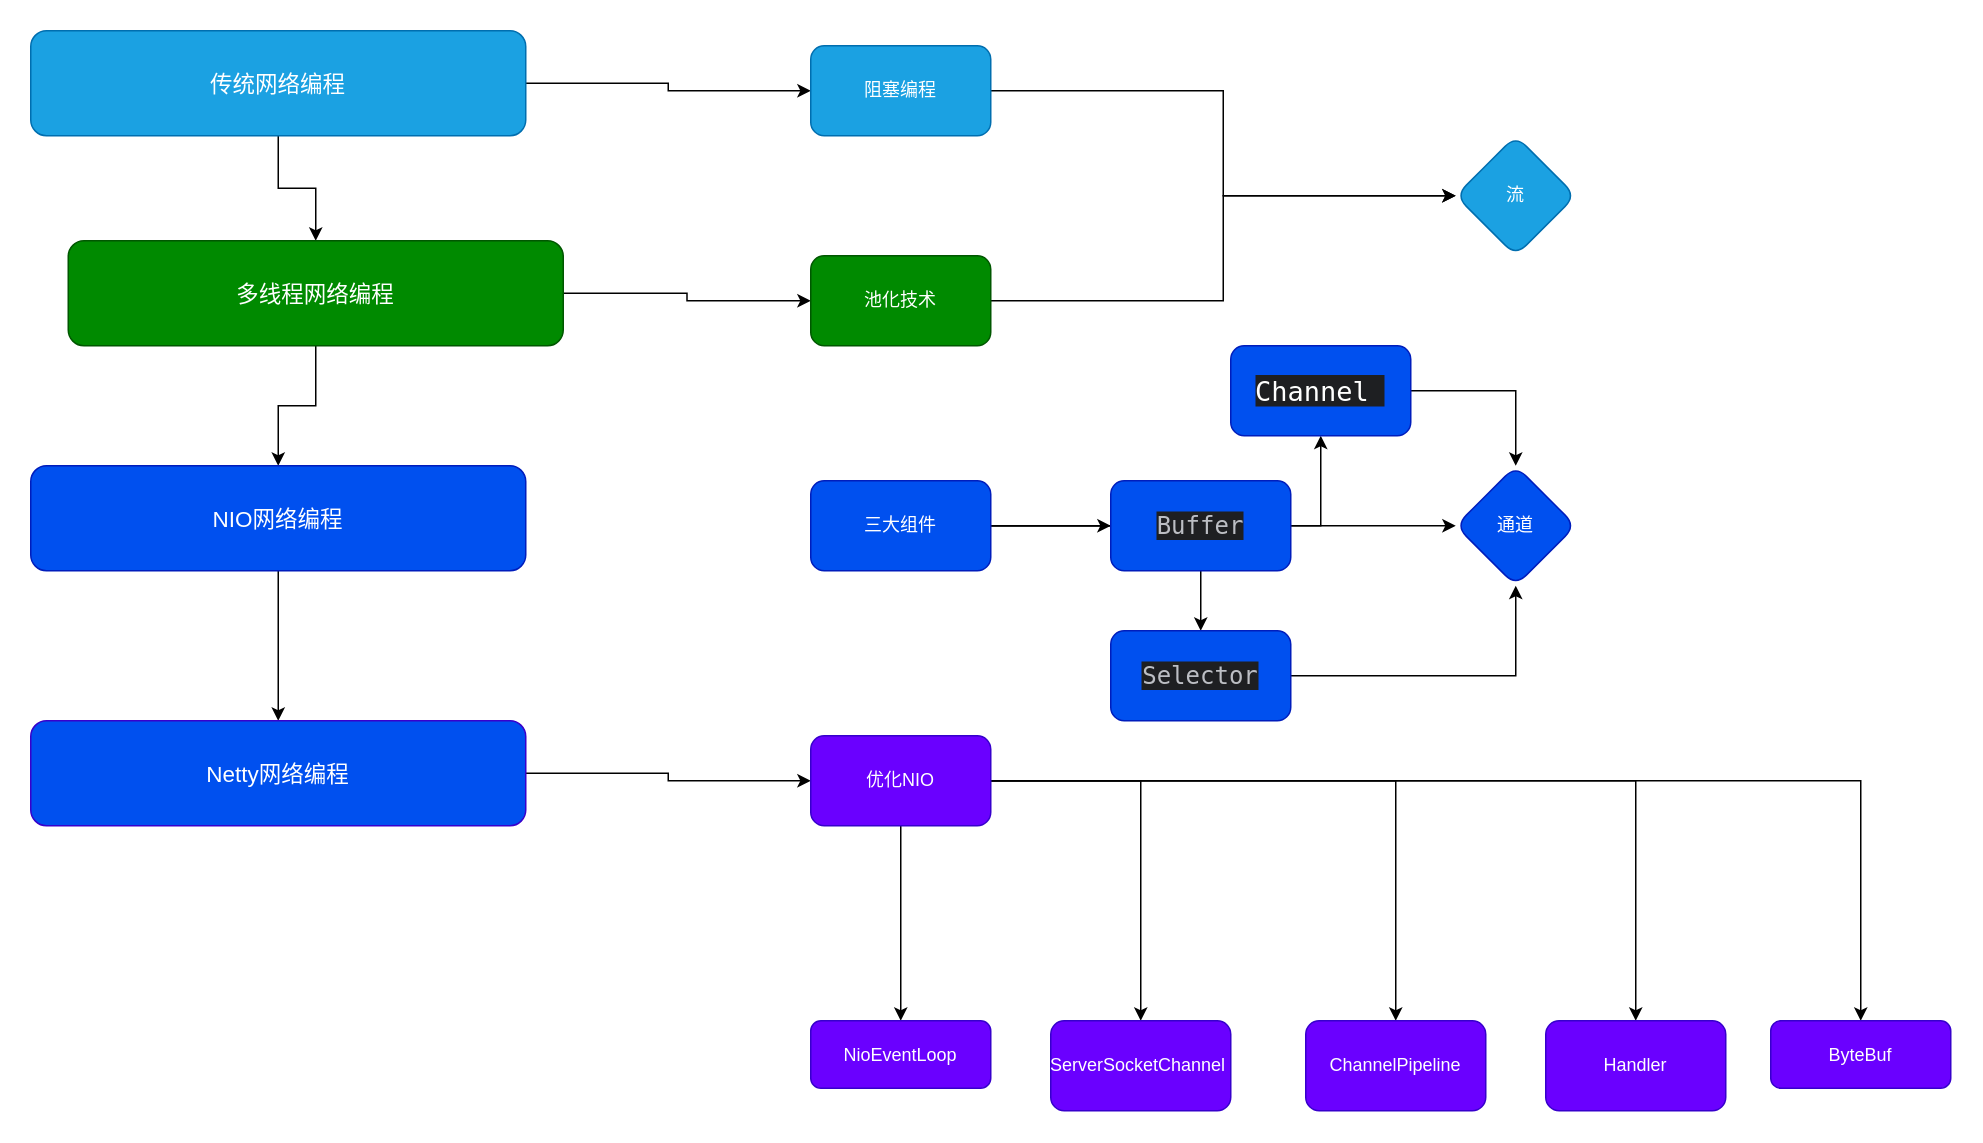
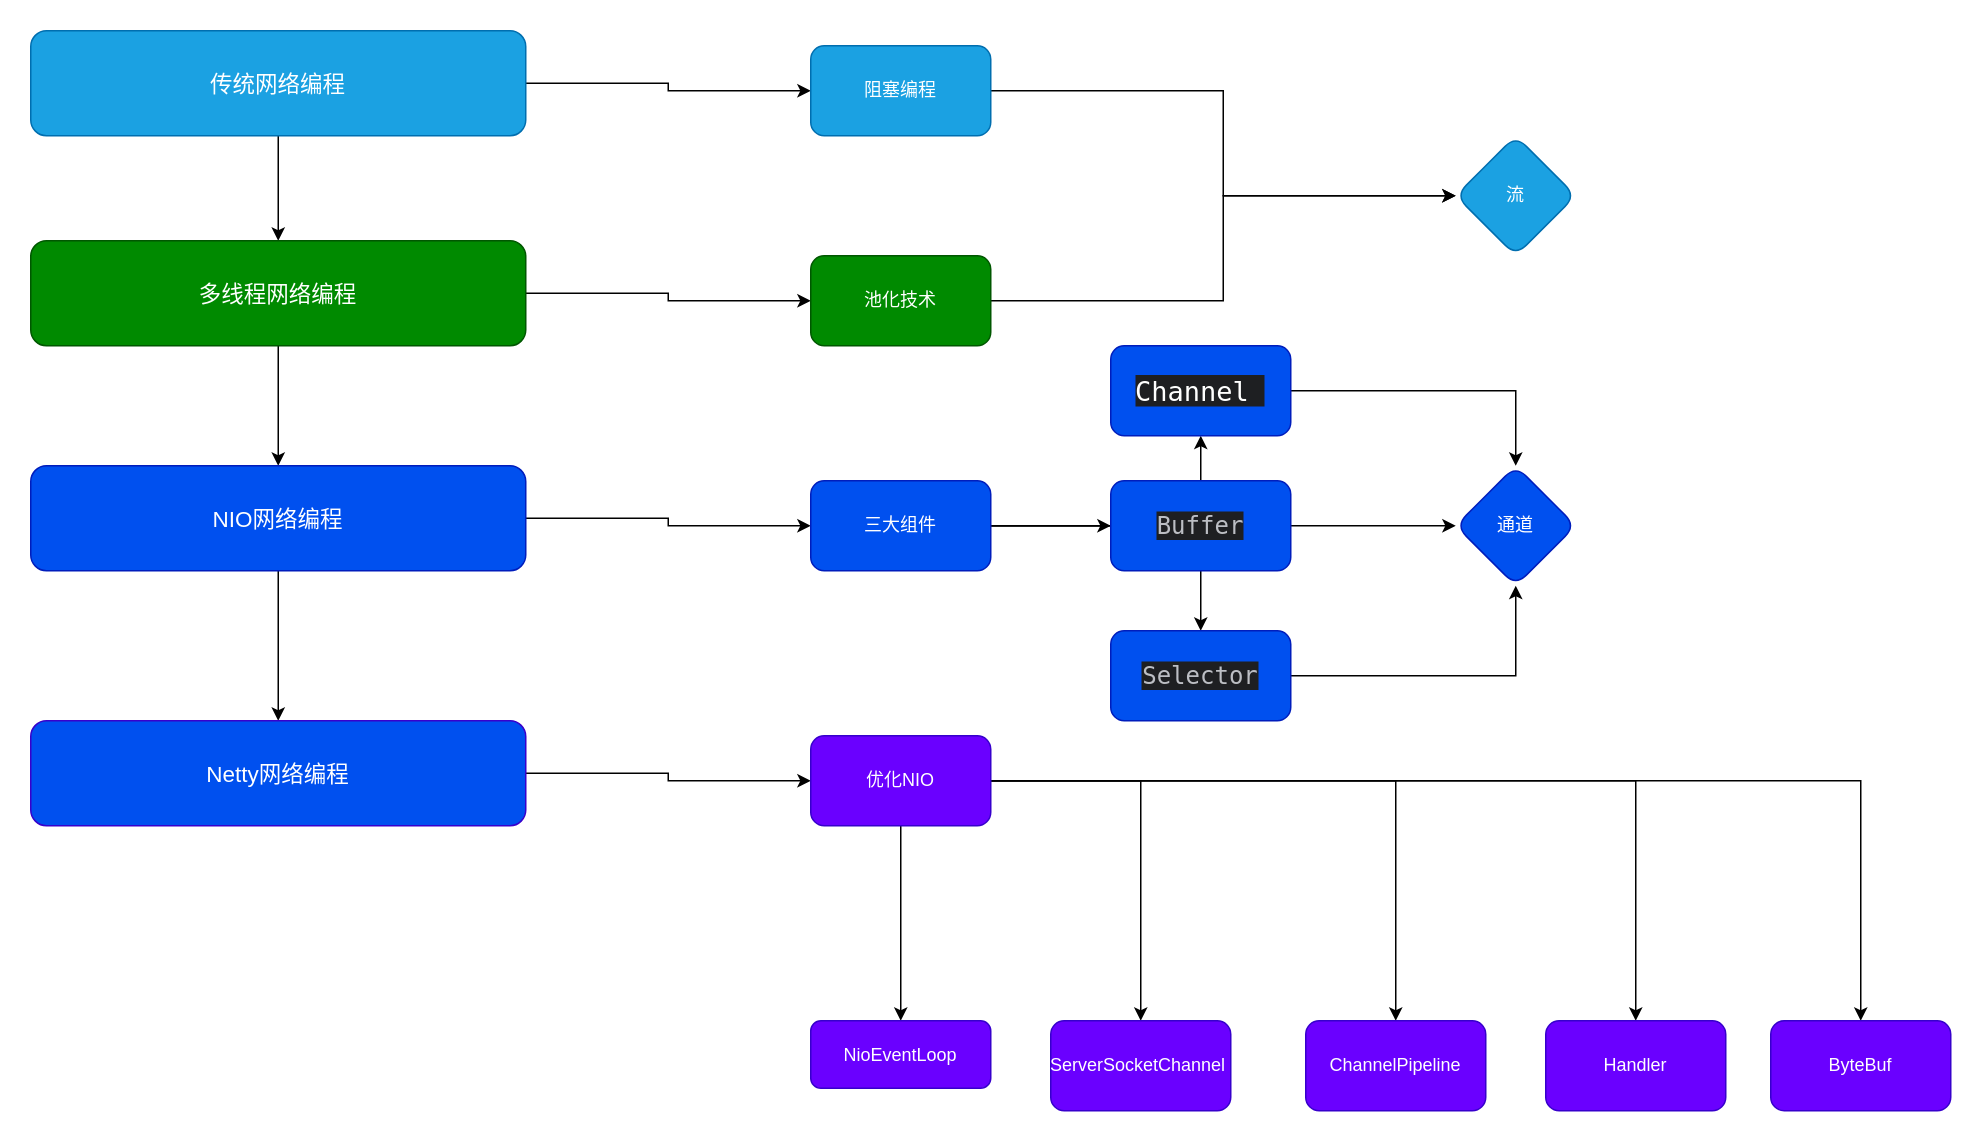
- <mxCell id="7" value="&lt;font style=&quot;font-size: 15px;&quot;&gt;多线程网络编程&lt;/font&gt;" style="rounded=1;whiteSpace=wrap;html=1;fillColor=#008a00;strokeColor=#005700;fontColor=#ffffff;" vertex="1" parent="1"><mxGeometry x="45" y="160" width="330" height="70" as="geometry" /></mxCell>
+ <mxCell id="7" value="&lt;font style=&quot;font-size: 15px;&quot;&gt;多线程网络编程&lt;/font&gt;" style="rounded=1;whiteSpace=wrap;html=1;fillColor=#008a00;strokeColor=#005700;fontColor=#ffffff;" vertex="1" parent="1"><mxGeometry x="20" y="160" width="330" height="70" as="geometry" /></mxCell>
- <mxCell id="28" value="&lt;div style=&quot;background-color: rgb(30, 31, 34);&quot;&gt;&lt;pre style=&quot;font-family: &amp;quot;JetBrains Mono&amp;quot;, monospace;&quot;&gt;&lt;font style=&quot;font-size: 18px;&quot;&gt;Channel &lt;/font&gt;&lt;/pre&gt;&lt;/div&gt;" style="whiteSpace=wrap;html=1;fillColor=#0050ef;strokeColor=#001DBC;fontColor=#ffffff;rounded=1;" vertex="1" parent="1"><mxGeometry x="820" y="230" width="120" height="60" as="geometry" /></mxCell>
+ <mxCell id="28" value="&lt;div style=&quot;background-color: rgb(30, 31, 34);&quot;&gt;&lt;pre style=&quot;font-family: &amp;quot;JetBrains Mono&amp;quot;, monospace;&quot;&gt;&lt;font style=&quot;font-size: 18px;&quot;&gt;Channel &lt;/font&gt;&lt;/pre&gt;&lt;/div&gt;" style="whiteSpace=wrap;html=1;fillColor=#0050ef;strokeColor=#001DBC;fontColor=#ffffff;rounded=1;" vertex="1" parent="1"><mxGeometry x="740" y="230" width="120" height="60" as="geometry" /></mxCell>
+ <mxCell id="9" value="" style="edgeStyle=orthogonalEdgeStyle;rounded=0;orthogonalLoop=1;jettySize=auto;html=1;" edge="1" parent="1" source="10" target="20"><mxGeometry relative="1" as="geometry" /></mxCell>
- <mxCell id="40" value="ByteBuf" style="whiteSpace=wrap;html=1;fillColor=#6a00ff;strokeColor=#3700CC;fontColor=#ffffff;rounded=1;" vertex="1" parent="1"><mxGeometry x="1180" y="680" width="120" height="45" as="geometry" /></mxCell>
+ <mxCell id="40" value="ByteBuf" style="whiteSpace=wrap;html=1;fillColor=#6a00ff;strokeColor=#3700CC;fontColor=#ffffff;rounded=1;" vertex="1" parent="1"><mxGeometry x="1180" y="680" width="120" height="60" as="geometry" /></mxCell>
